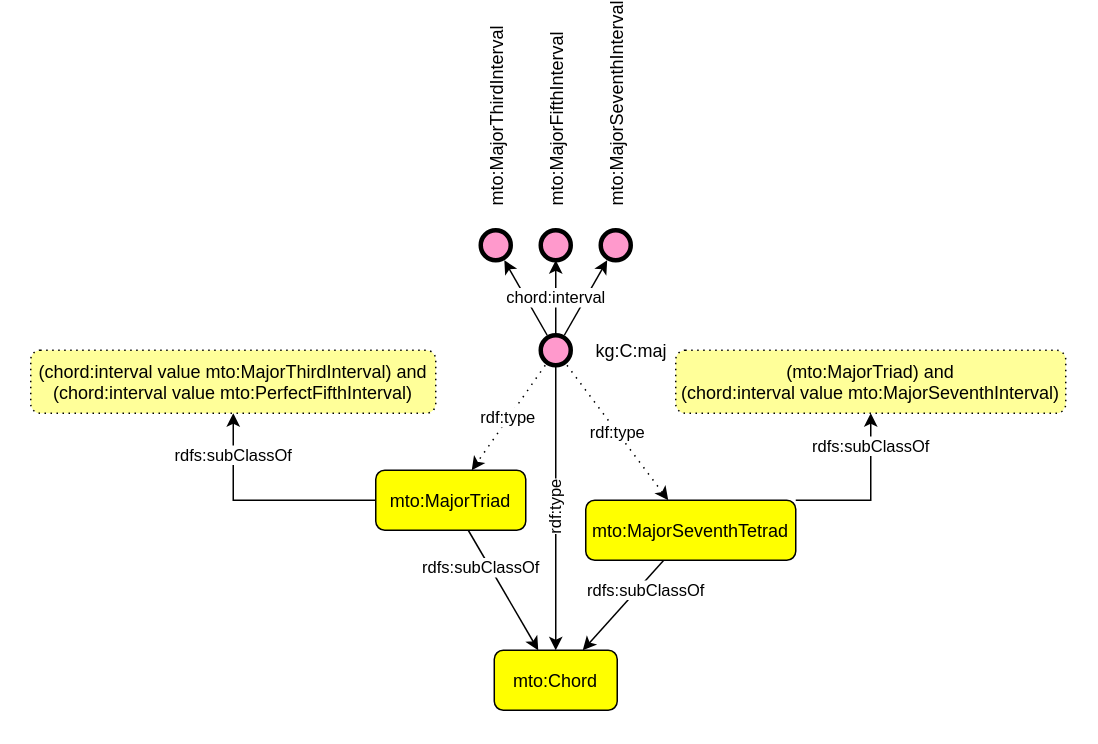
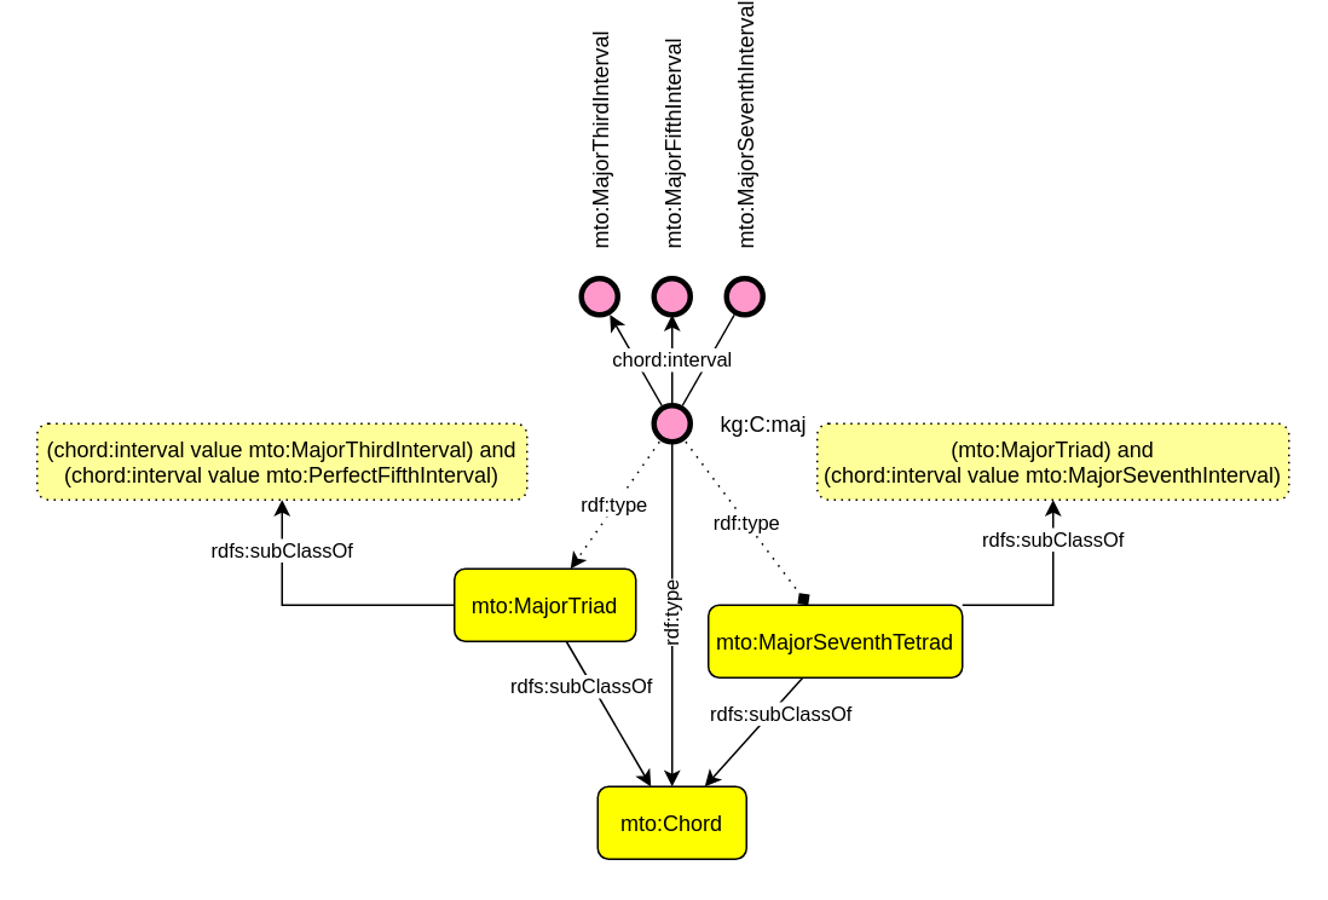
- <mxCell id="3" style="edgeStyle=none;rounded=0;orthogonalLoop=1;jettySize=auto;html=1;" parent="1" source="7" target="14" edge="1"><mxGeometry relative="1" as="geometry" /></mxCell>
+ <mxCell id="3" style="edgeStyle=none;rounded=0;orthogonalLoop=1;jettySize=auto;html=1;endArrow=none;" parent="1" source="7" target="14" edge="1"><mxGeometry relative="1" as="geometry" /></mxCell>
- <mxCell id="5" value="rdf:type" style="edgeStyle=none;rounded=0;orthogonalLoop=1;jettySize=auto;html=1;dashed=1;dashPattern=1 4;" parent="1" source="7" target="18" edge="1"><mxGeometry relative="1" as="geometry" /></mxCell>
+ <mxCell id="5" value="rdf:type" style="edgeStyle=none;rounded=0;orthogonalLoop=1;jettySize=auto;html=1;dashed=1;dashPattern=1 4;endArrow=diamond;" parent="1" source="7" target="18" edge="1"><mxGeometry relative="1" as="geometry" /></mxCell>
